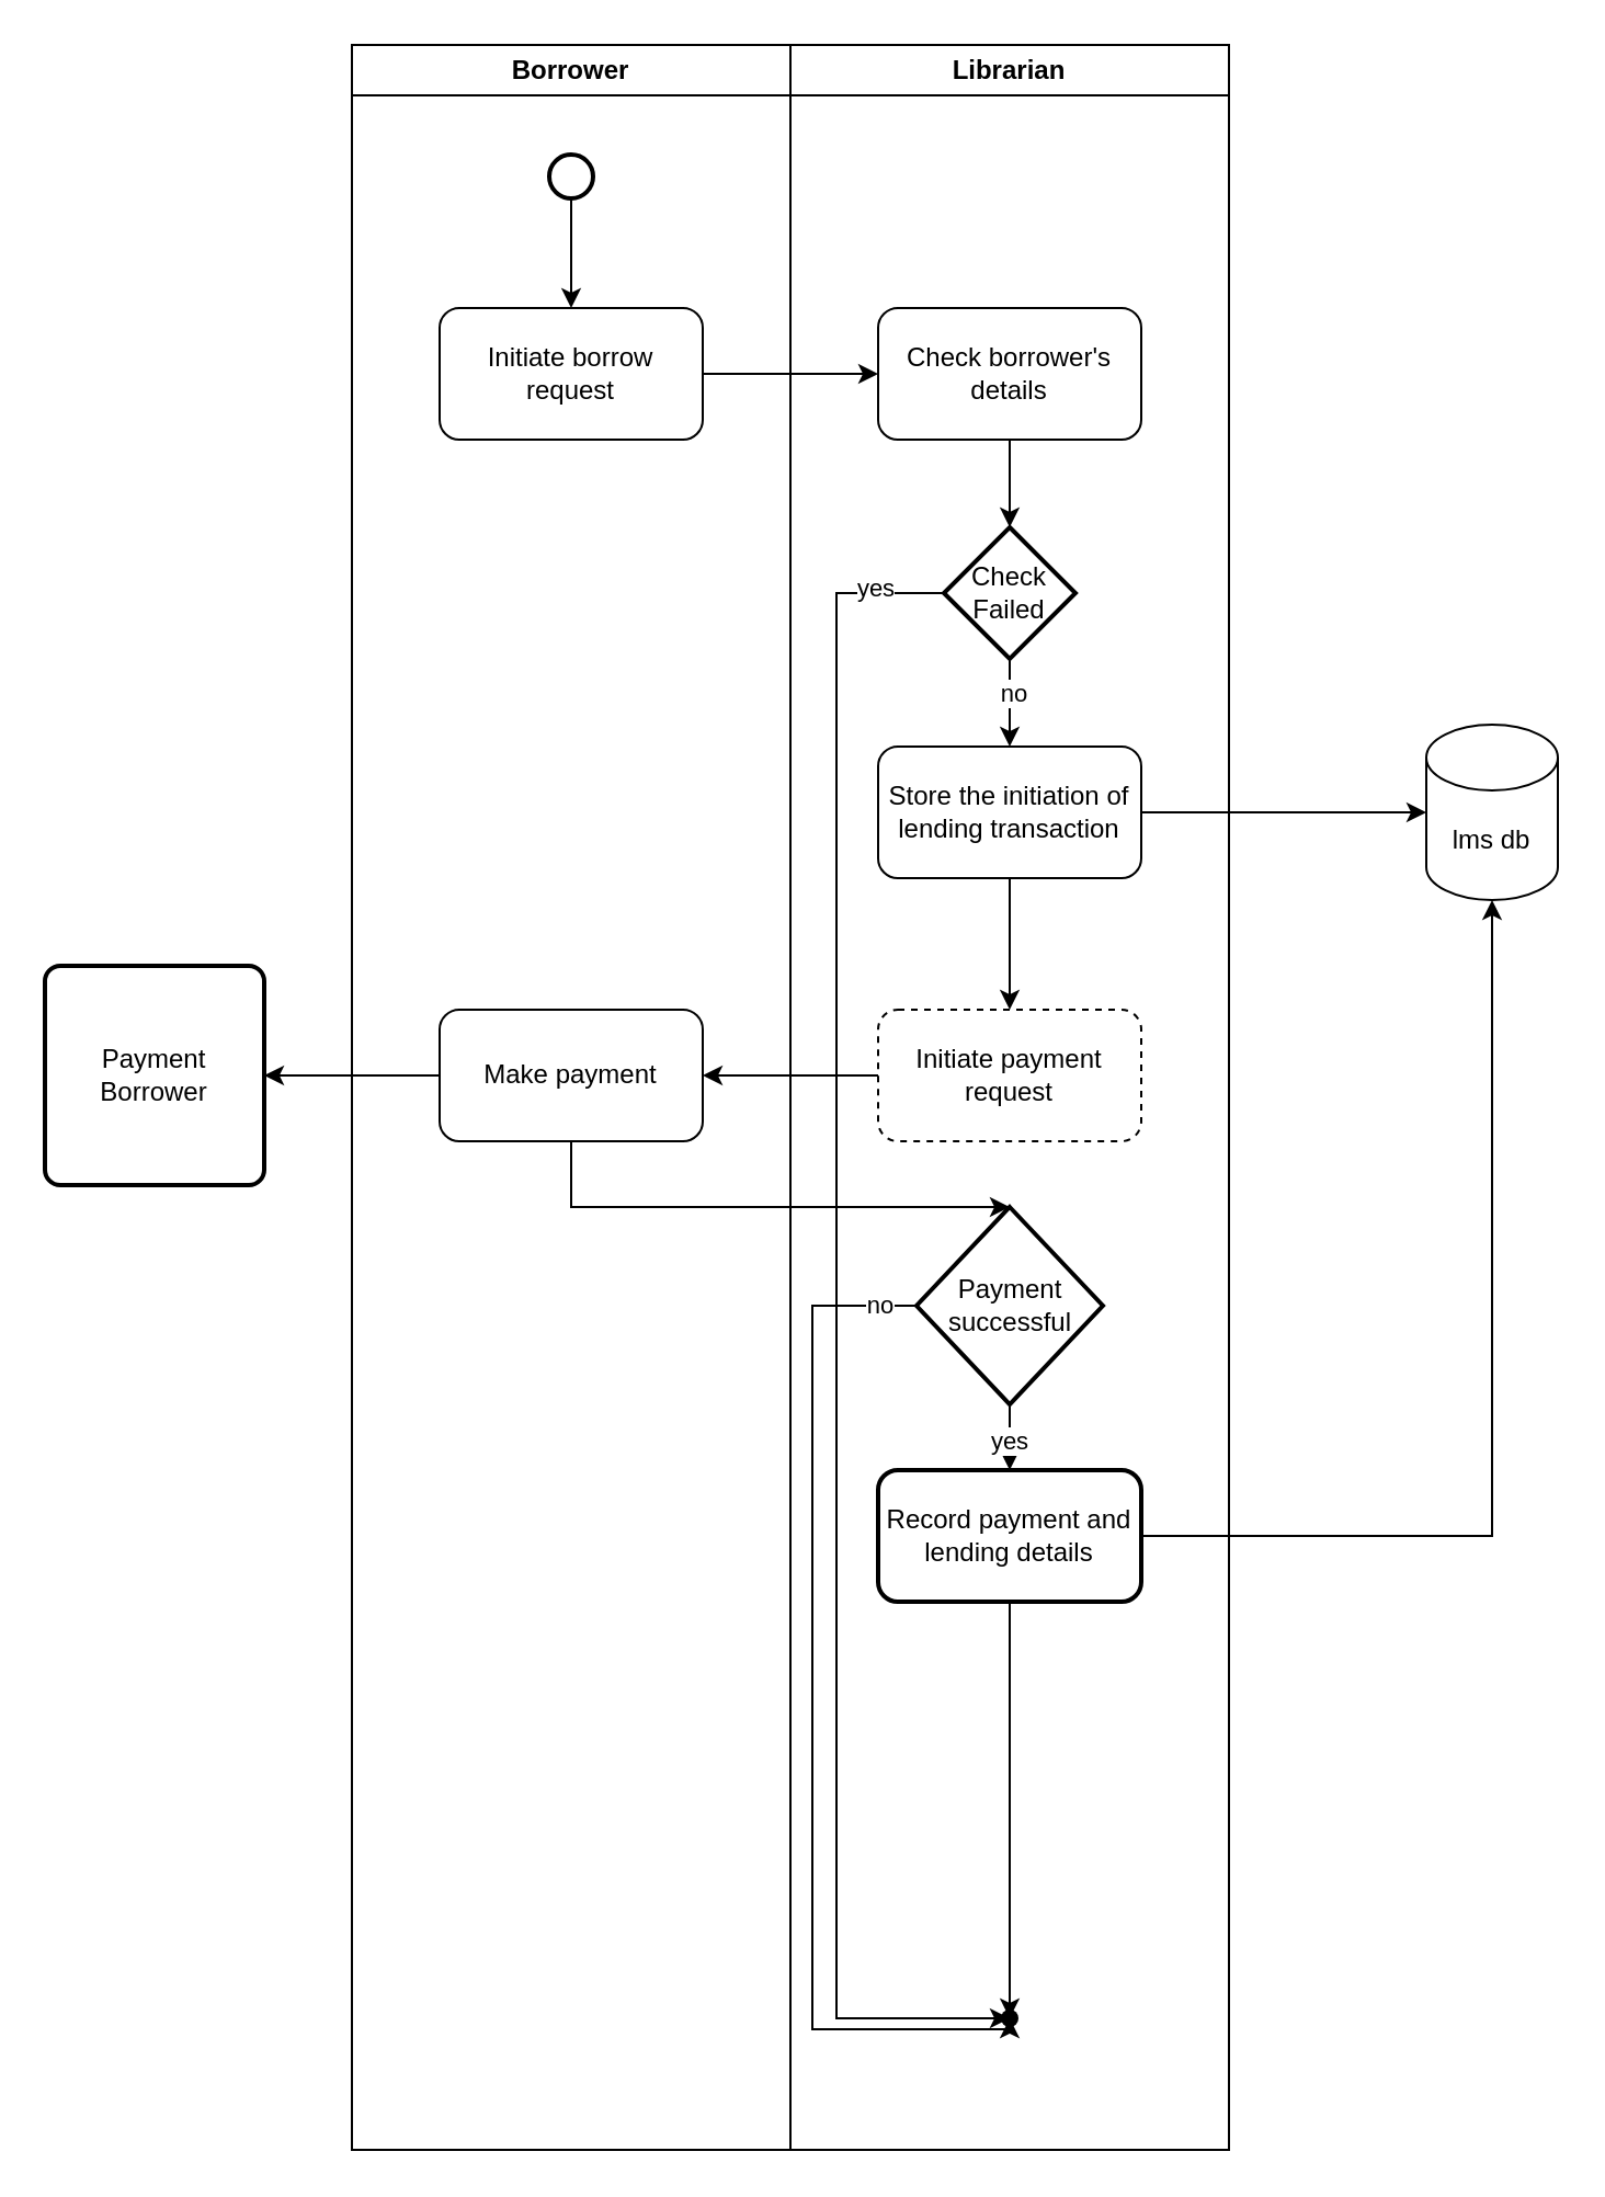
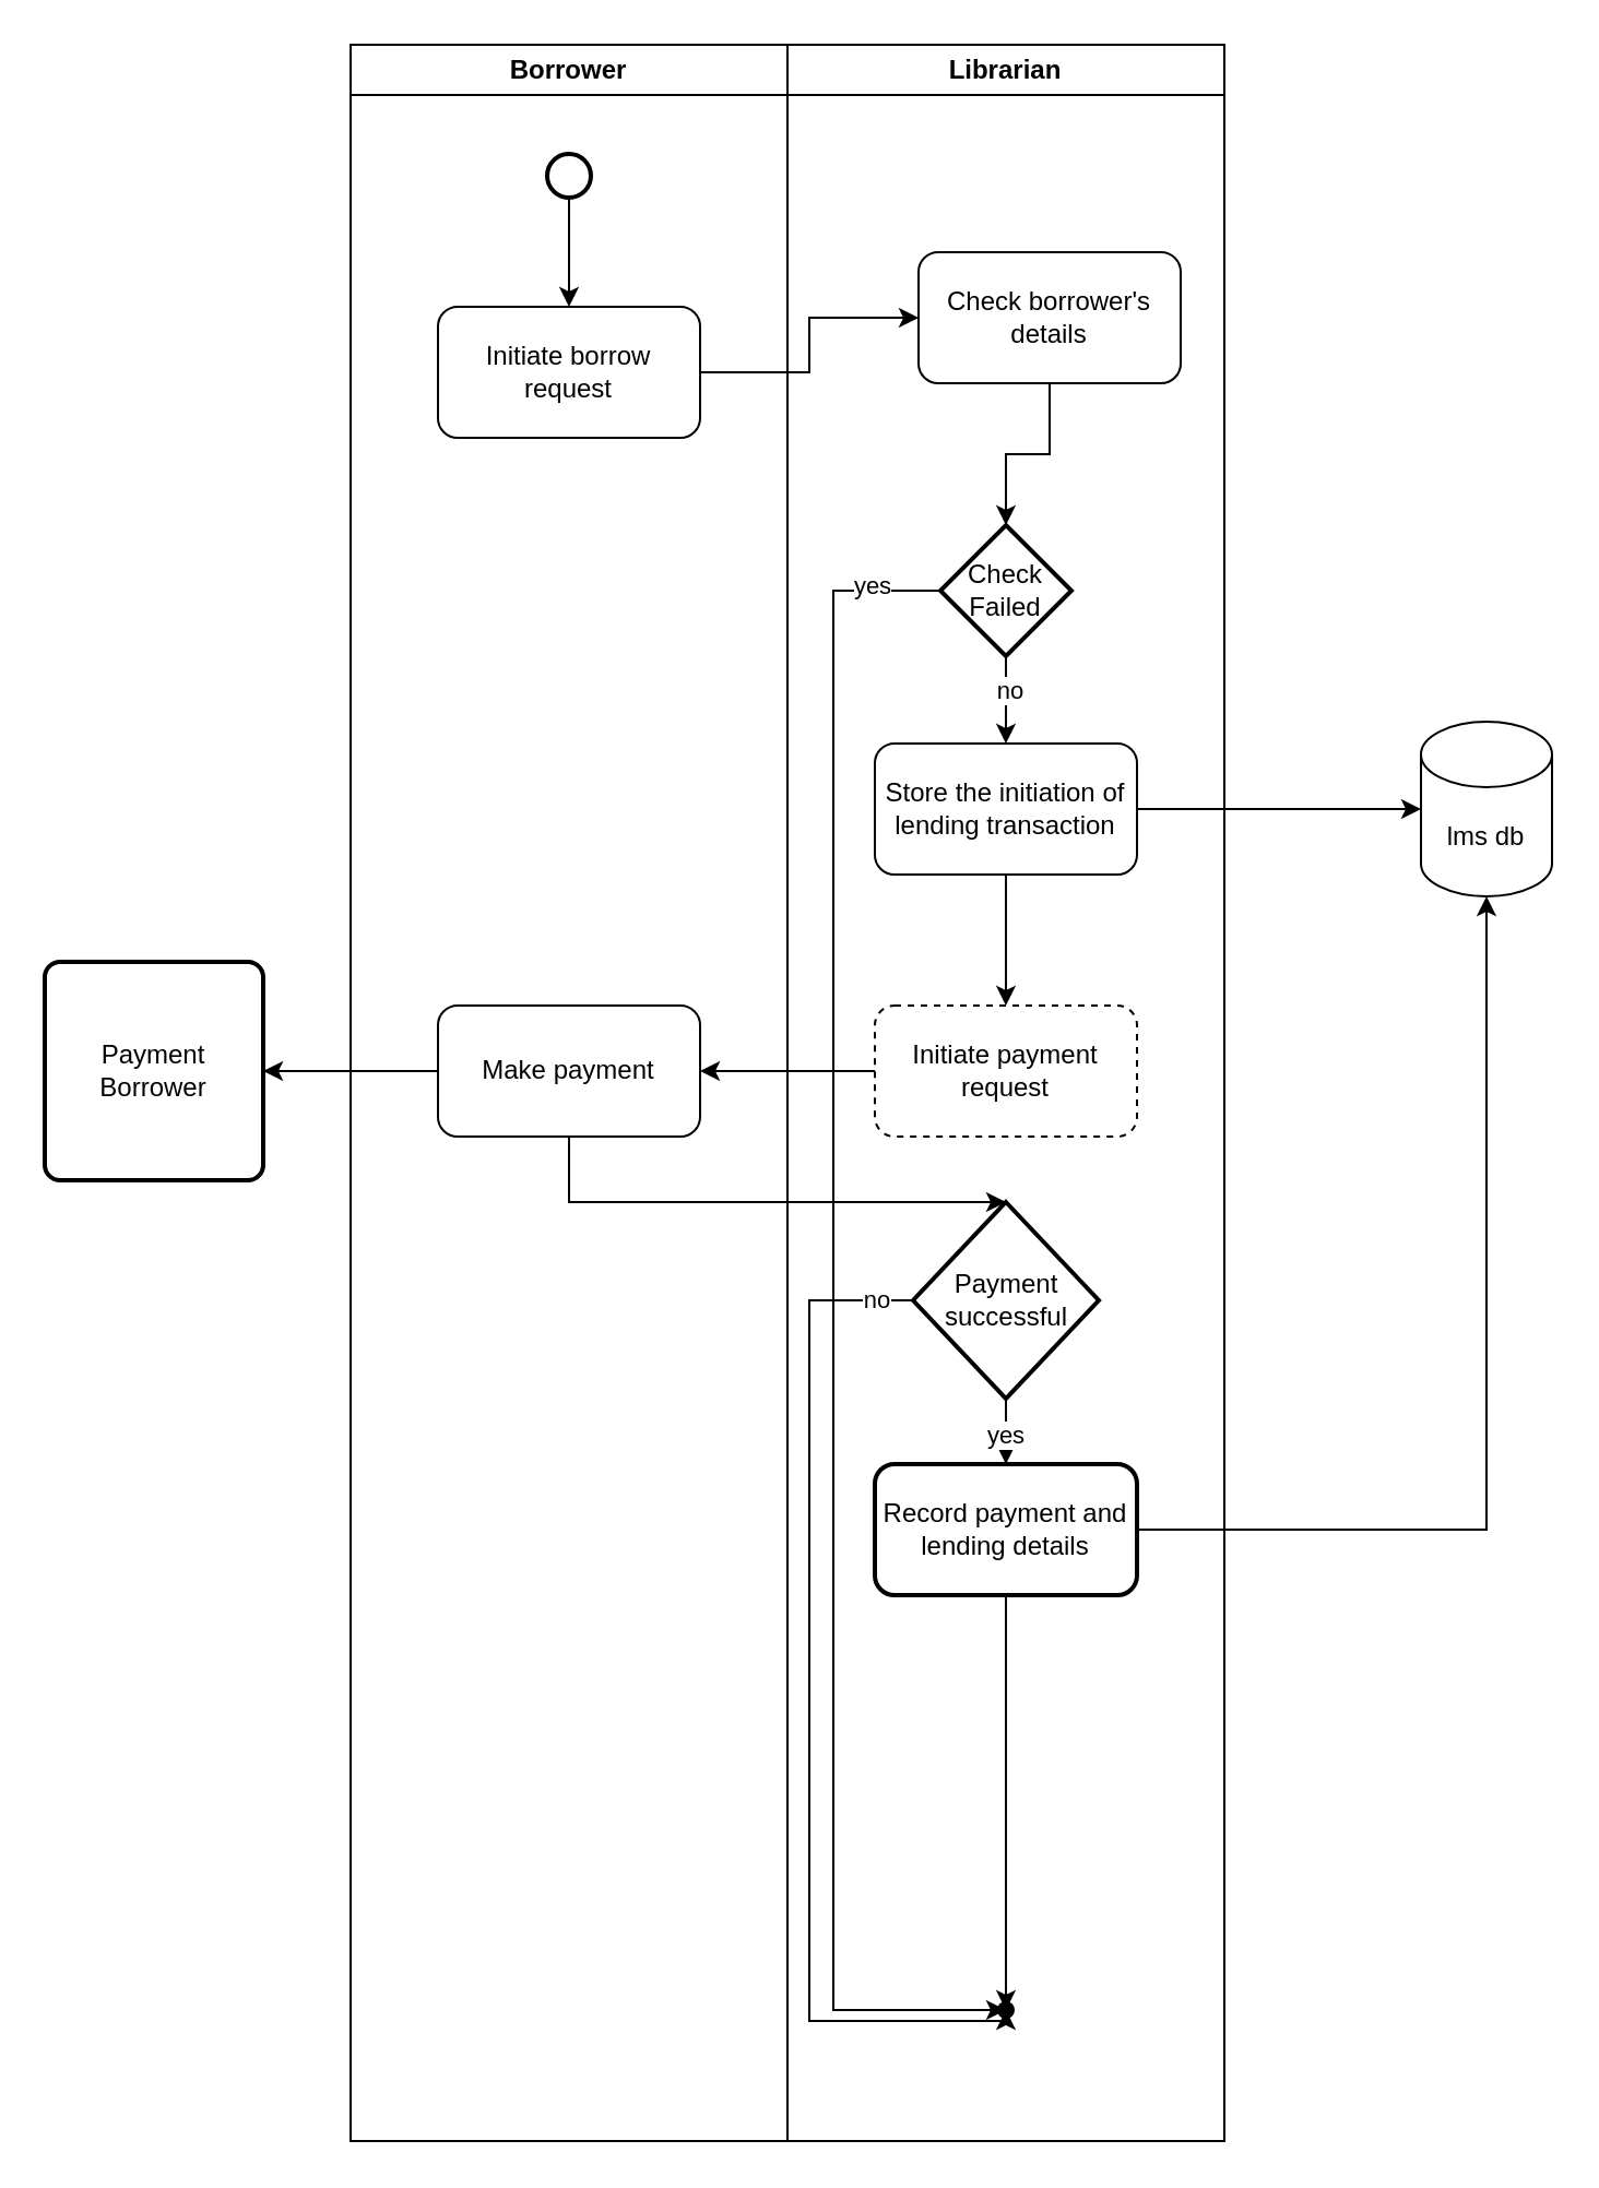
- <mxCell id="9" value="Check borrower's details" style="rounded=1;whiteSpace=wrap;html=1;" vertex="1" parent="7"><mxGeometry x="40" y="120" width="120" height="60" as="geometry" /></mxCell>
+ <mxCell id="9" value="Check borrower's details" style="rounded=1;whiteSpace=wrap;html=1;" vertex="1" parent="7"><mxGeometry x="60" y="95" width="120" height="60" as="geometry" /></mxCell>
